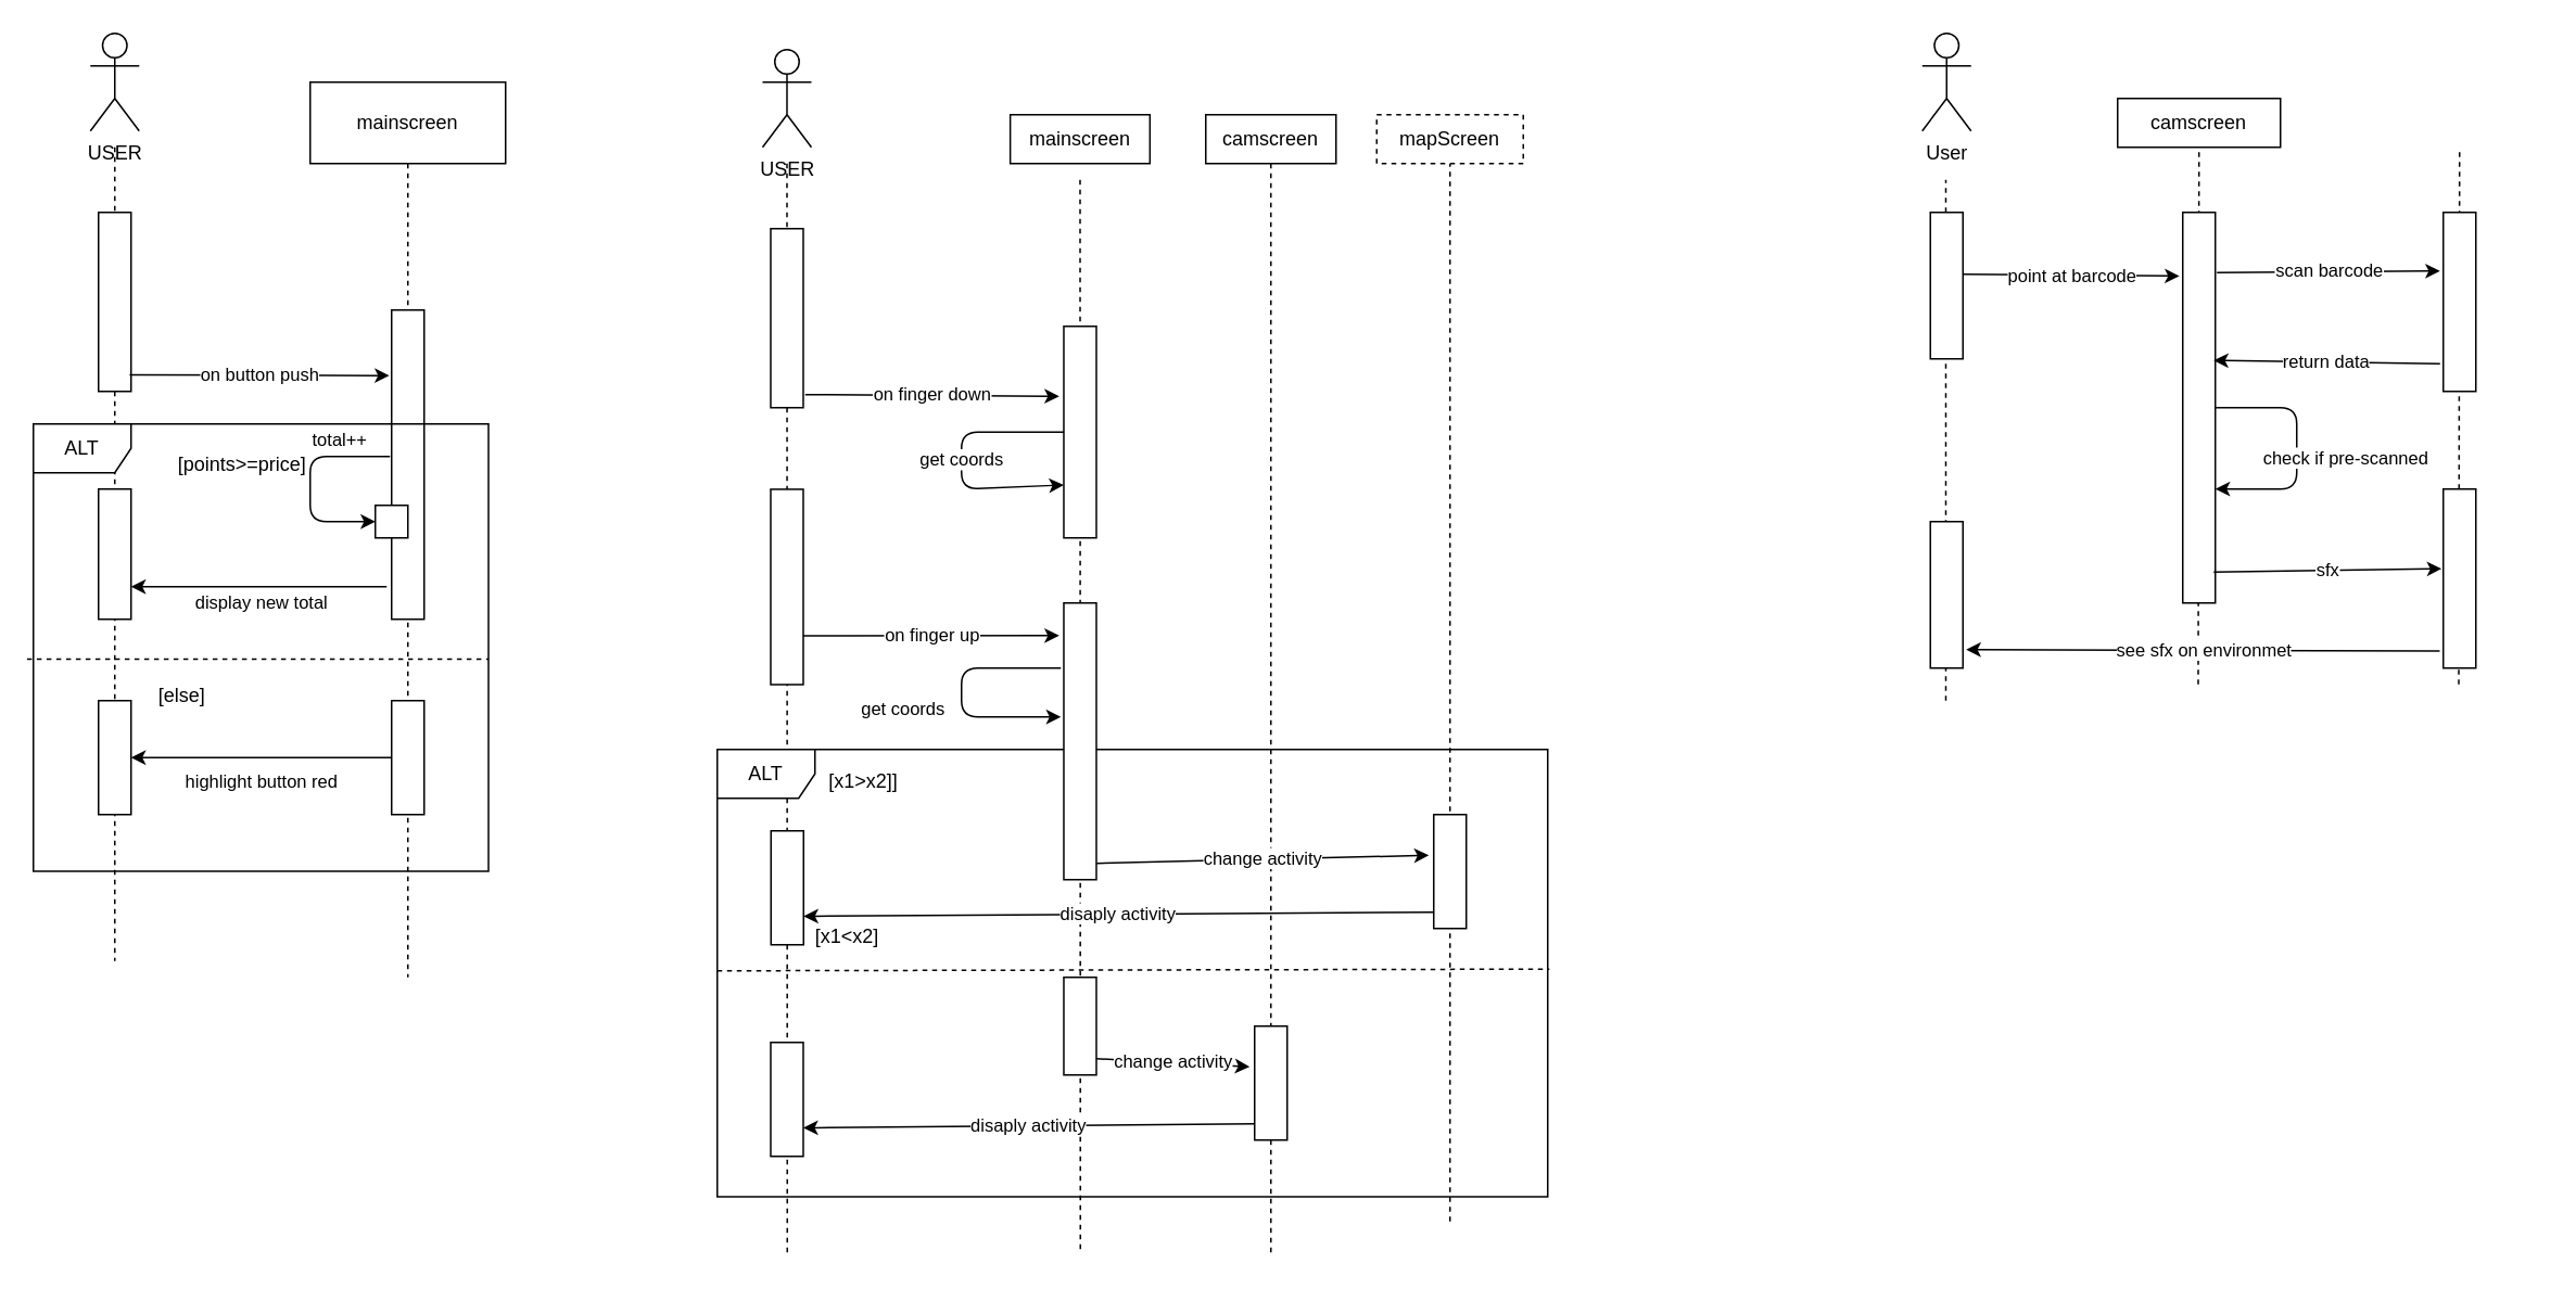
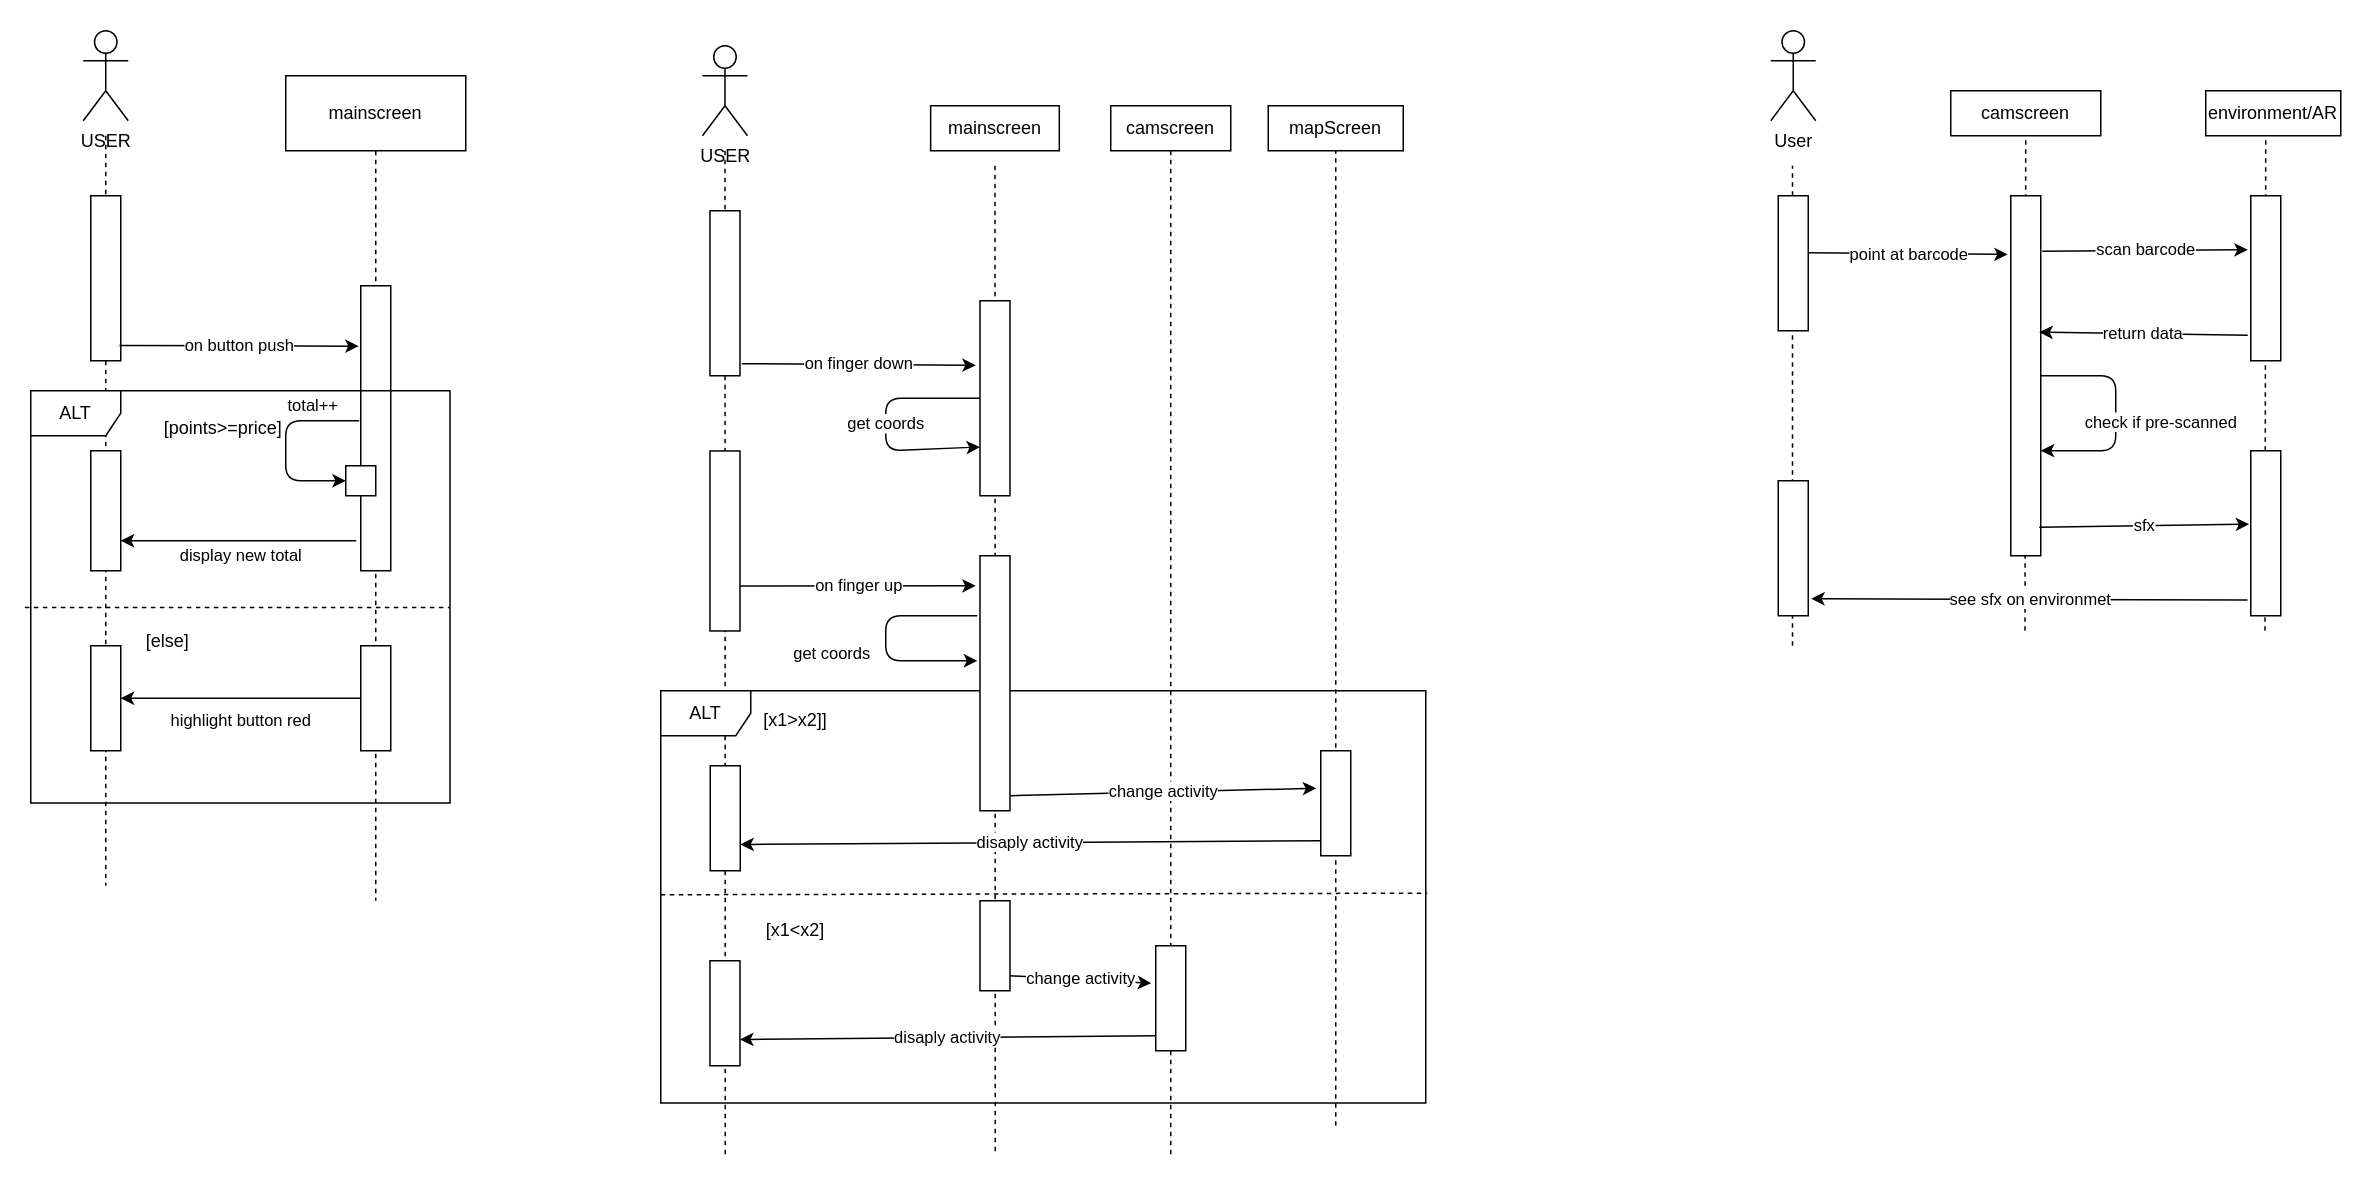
+ <mxCell id="56" value="environment/AR" style="rounded=0;whiteSpace=wrap;html=1;" vertex="1" parent="51"><mxGeometry x="290" y="40" width="90" height="30" as="geometry" /></mxCell>
- <mxCell id="50" value="mapScreen" style="rounded=0;whiteSpace=wrap;html=1;dashed=1;" parent="21" vertex="1"><mxGeometry x="405" y="40" width="90" height="30" as="geometry" /></mxCell>
+ <mxCell id="50" value="mapScreen" style="rounded=0;whiteSpace=wrap;html=1;" parent="21" vertex="1"><mxGeometry x="405" y="40" width="90" height="30" as="geometry" /></mxCell>
- <mxCell id="39" value="[x1&amp;lt;x2]" style="text;html=1;strokeColor=none;fillColor=none;align=center;verticalAlign=middle;whiteSpace=wrap;rounded=0;" parent="21" vertex="1"><mxGeometry x="60" y="535" width="40" height="20" as="geometry" /></mxCell>
+ <mxCell id="39" value="[x1&amp;lt;x2]" style="text;html=1;strokeColor=none;fillColor=none;align=center;verticalAlign=middle;whiteSpace=wrap;rounded=0;" parent="21" vertex="1"><mxGeometry x="70" y="580" width="40" height="20" as="geometry" /></mxCell>
